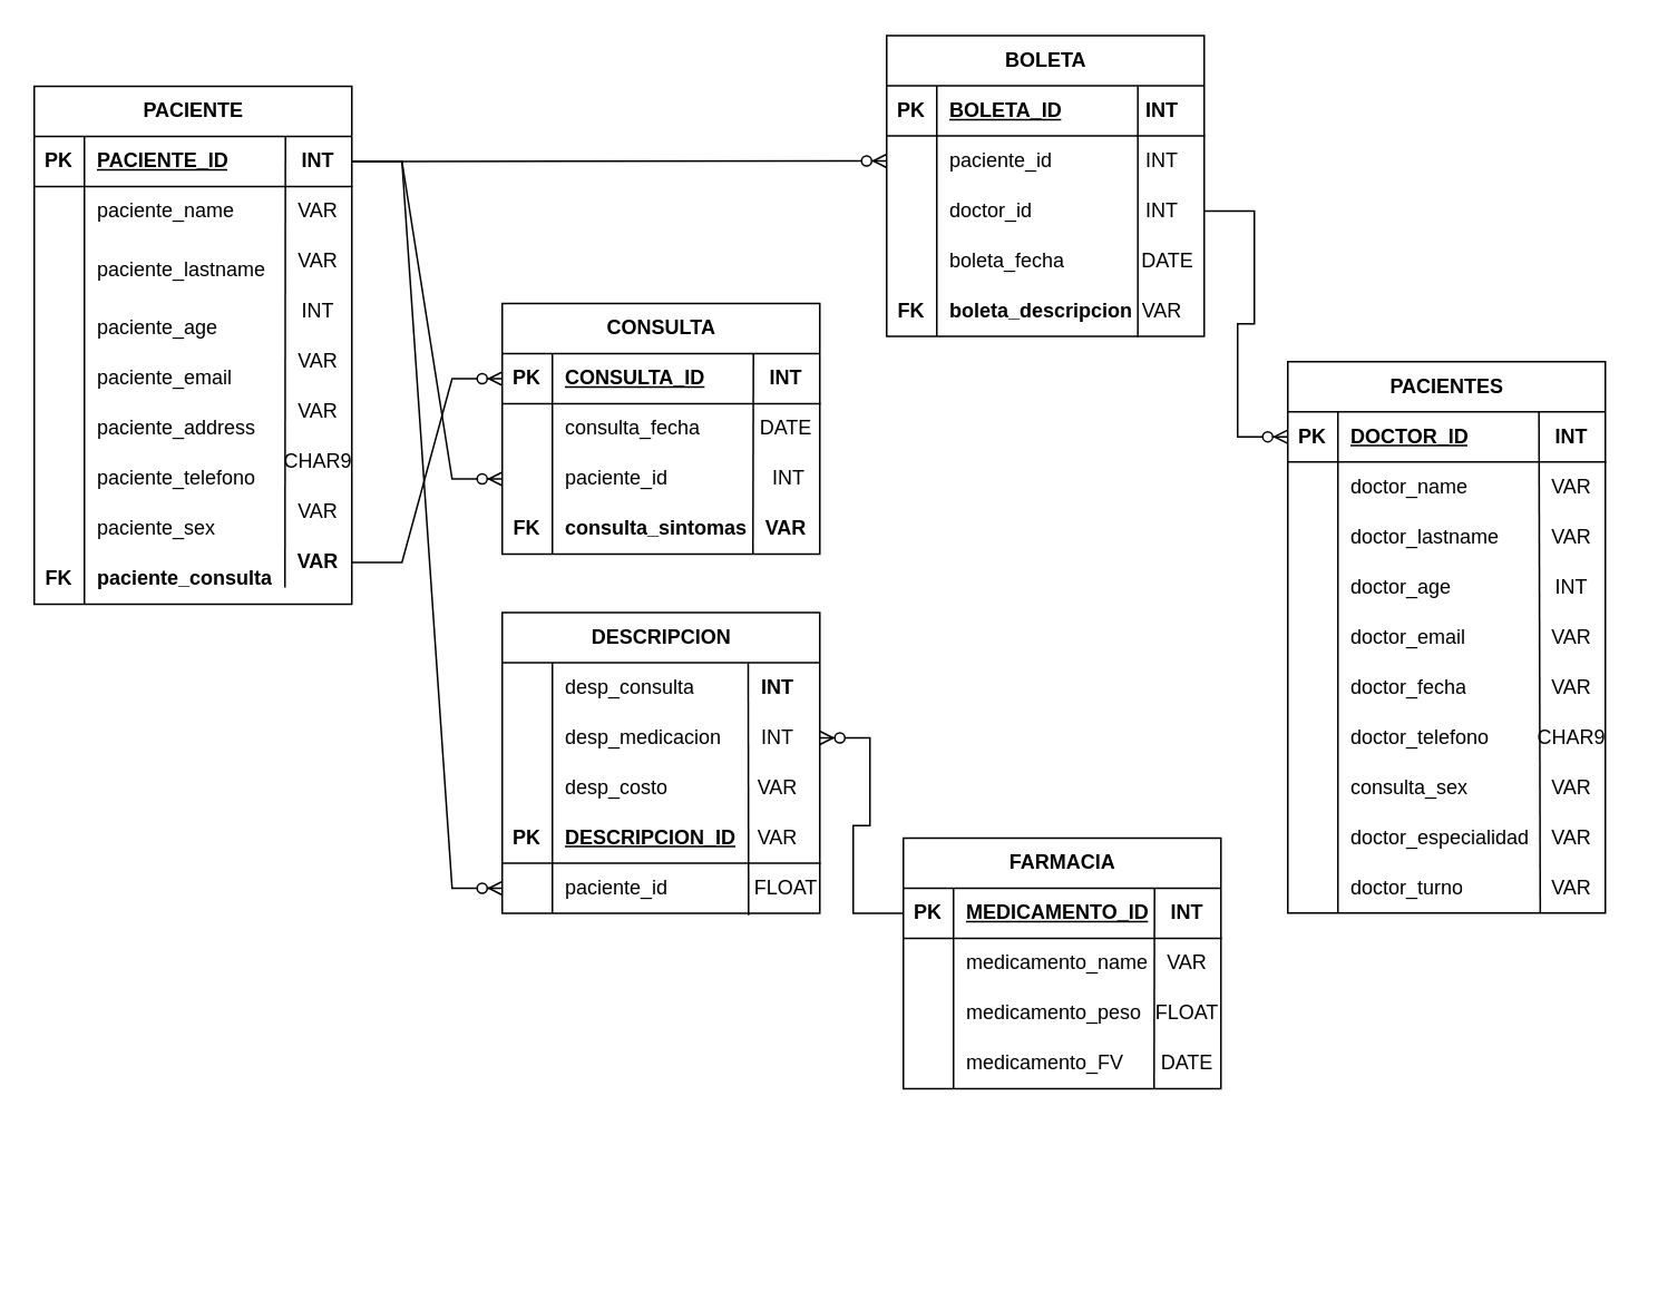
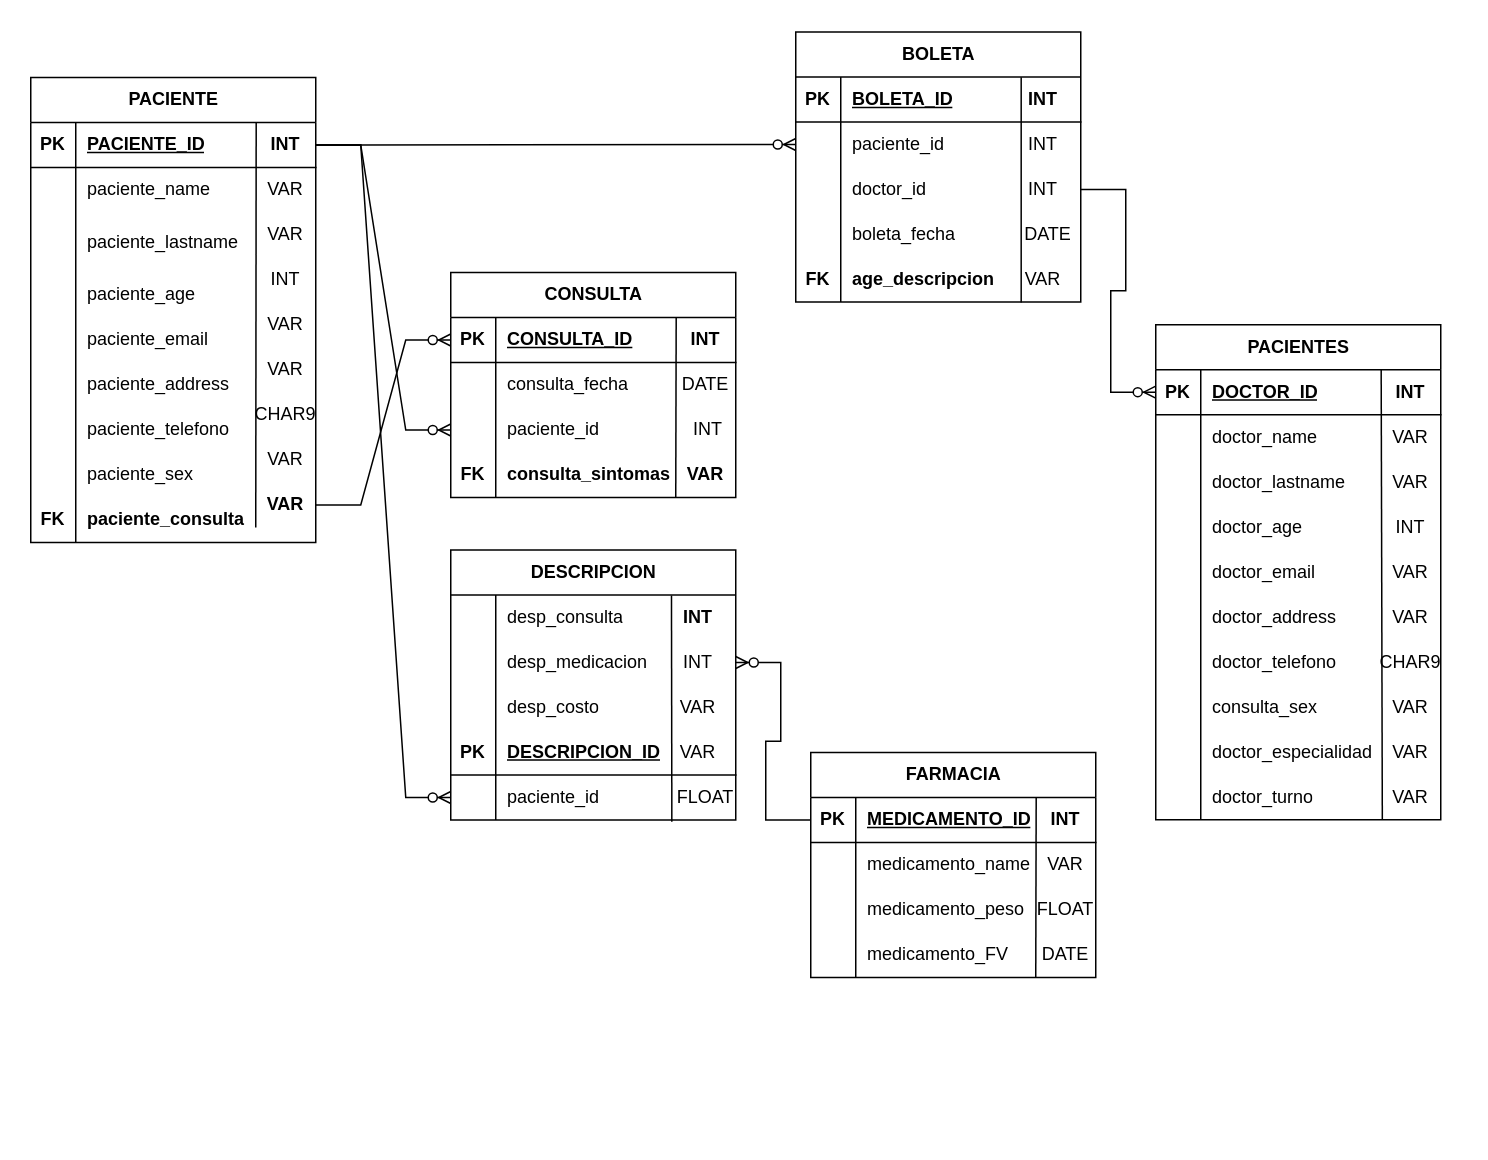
- <mxCell id="135" value="&lt;b&gt;boleta_descripcion&lt;/b&gt;" style="shape=partialRectangle;connectable=0;fillColor=none;top=0;left=0;bottom=0;right=0;align=left;spacingLeft=6;overflow=hidden;whiteSpace=wrap;html=1;" vertex="1" parent="133"><mxGeometry x="30" width="160.0" height="30" as="geometry"><mxRectangle width="160.0" height="30" as="alternateBounds" /></mxGeometry></mxCell>
+ <mxCell id="135" value="&lt;b&gt;age_descripcion&lt;/b&gt;" style="shape=partialRectangle;connectable=0;fillColor=none;top=0;left=0;bottom=0;right=0;align=left;spacingLeft=6;overflow=hidden;whiteSpace=wrap;html=1;" vertex="1" parent="133"><mxGeometry x="30" width="160.0" height="30" as="geometry"><mxRectangle width="160.0" height="30" as="alternateBounds" /></mxGeometry></mxCell>
- <mxCell id="20" value="doctor_fecha" style="shape=partialRectangle;connectable=0;fillColor=none;top=0;left=0;bottom=0;right=0;align=left;spacingLeft=6;overflow=hidden;whiteSpace=wrap;html=1;" vertex="1" parent="18"><mxGeometry x="30" width="160.0" height="30" as="geometry"><mxRectangle width="160.0" height="30" as="alternateBounds" /></mxGeometry></mxCell>
+ <mxCell id="20" value="doctor_address" style="shape=partialRectangle;connectable=0;fillColor=none;top=0;left=0;bottom=0;right=0;align=left;spacingLeft=6;overflow=hidden;whiteSpace=wrap;html=1;" vertex="1" parent="18"><mxGeometry x="30" width="160.0" height="30" as="geometry"><mxRectangle width="160.0" height="30" as="alternateBounds" /></mxGeometry></mxCell>
